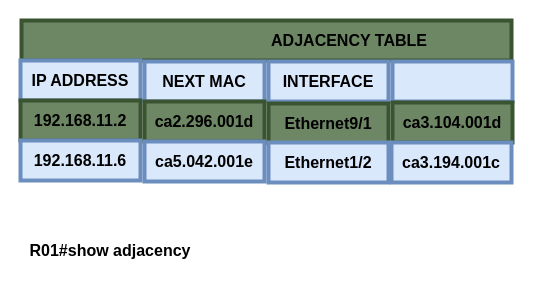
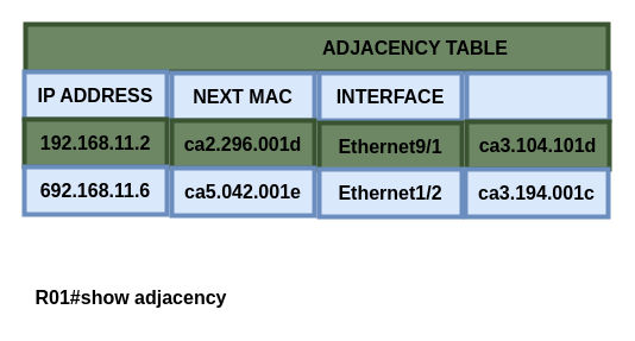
- <mxCell id="23" value="ca3.104.001d" style="text;html=1;strokeColor=none;fillColor=none;align=center;verticalAlign=middle;whiteSpace=wrap;rounded=0;fontSize=16;fontStyle=1" parent="1" vertex="1"><mxGeometry x="402" y="107" width="100" height="30" as="geometry" /></mxCell>
+ <mxCell id="23" value="ca3.104.101d" style="text;html=1;strokeColor=none;fillColor=none;align=center;verticalAlign=middle;whiteSpace=wrap;rounded=0;fontSize=16;fontStyle=1" parent="1" vertex="1"><mxGeometry x="402" y="107" width="100" height="30" as="geometry" /></mxCell>
- <mxCell id="8" value="192.168.11.6" style="text;html=1;strokeColor=none;fillColor=none;align=center;verticalAlign=middle;whiteSpace=wrap;rounded=0;fontSize=16;fontStyle=1" parent="1" vertex="1"><mxGeometry x="30" y="145" width="100" height="30" as="geometry" /></mxCell>
+ <mxCell id="8" value="692.168.11.6" style="text;html=1;strokeColor=none;fillColor=none;align=center;verticalAlign=middle;whiteSpace=wrap;rounded=0;fontSize=16;fontStyle=1" parent="1" vertex="1"><mxGeometry x="30" y="145" width="100" height="30" as="geometry" /></mxCell>
